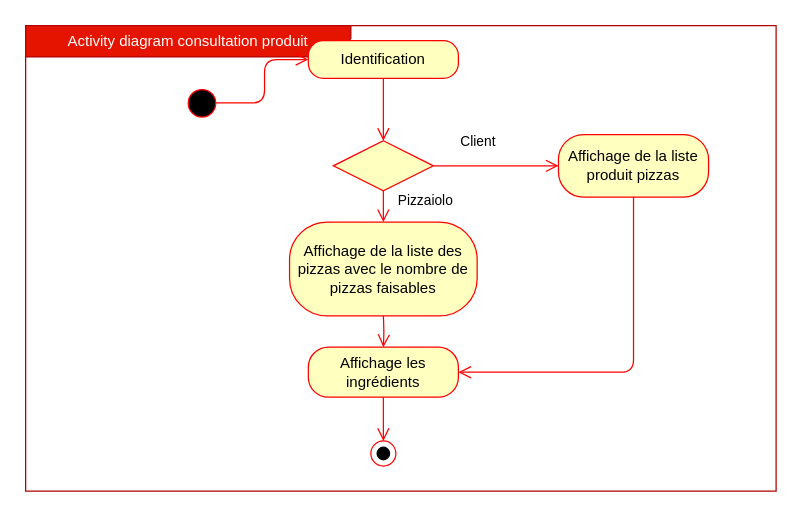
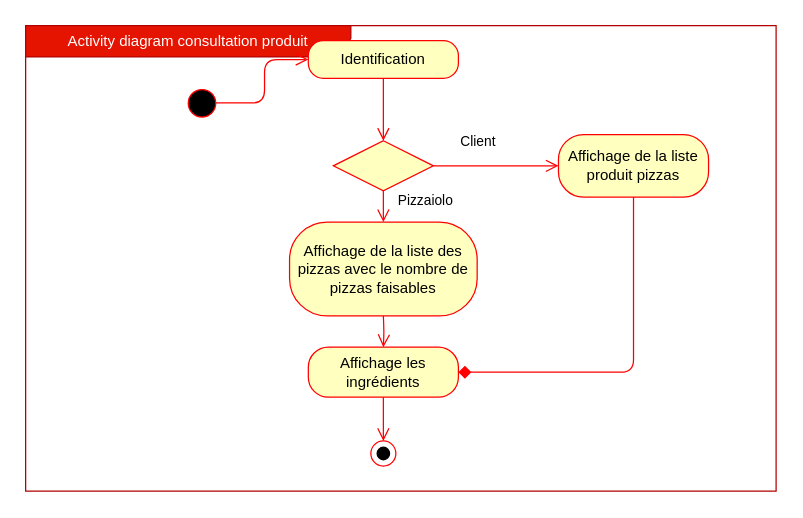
- <mxCell id="16" value="" style="edgeStyle=orthogonalEdgeStyle;html=1;align=left;verticalAlign=top;endArrow=open;endSize=8;strokeColor=#ff0000;labelBackgroundColor=none;exitX=0.5;exitY=1;exitDx=0;exitDy=0;entryX=1;entryY=0.5;entryDx=0;entryDy=0;" edge="1" parent="1" source="12" target="14"><mxGeometry x="-1" y="11" relative="1" as="geometry"><mxPoint x="316" y="287" as="targetPoint" /><mxPoint x="-1" y="-5" as="offset" /><mxPoint x="316" y="262" as="sourcePoint" /></mxGeometry></mxCell>
+ <mxCell id="16" value="" style="edgeStyle=orthogonalEdgeStyle;html=1;align=left;verticalAlign=top;endArrow=diamond;endSize=8;strokeColor=#ff0000;labelBackgroundColor=none;exitX=0.5;exitY=1;exitDx=0;exitDy=0;entryX=1;entryY=0.5;entryDx=0;entryDy=0;" edge="1" parent="1" source="12" target="14"><mxGeometry x="-1" y="11" relative="1" as="geometry"><mxPoint x="316" y="287" as="targetPoint" /><mxPoint x="-1" y="-5" as="offset" /><mxPoint x="316" y="262" as="sourcePoint" /></mxGeometry></mxCell>
